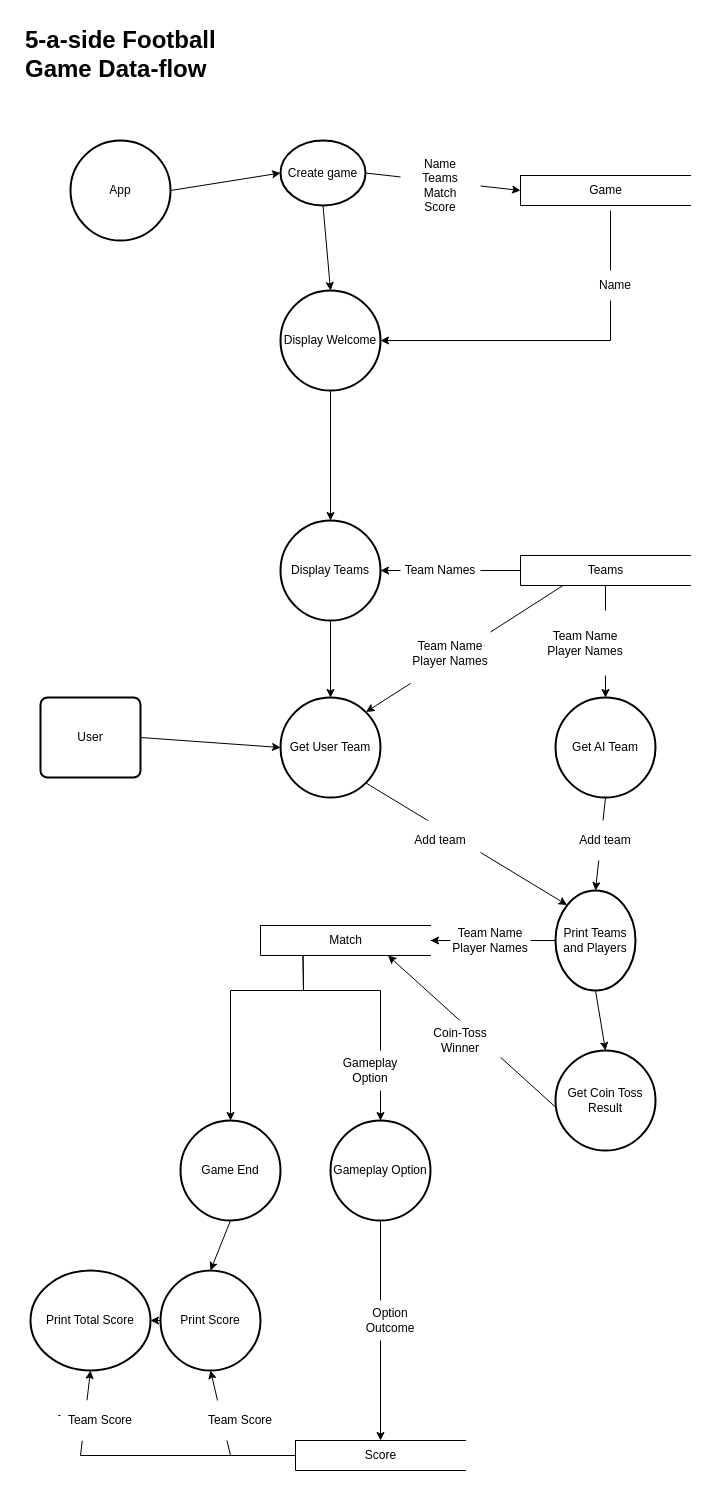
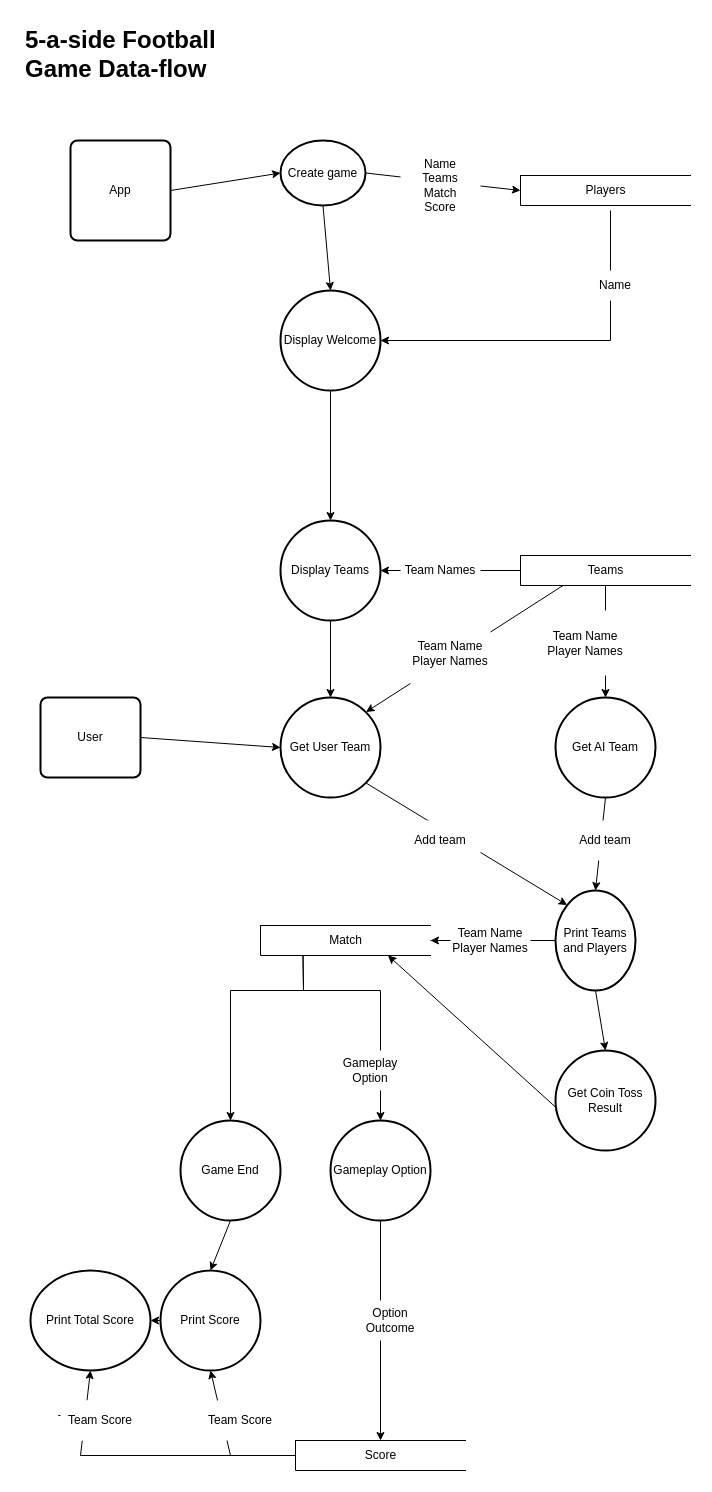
- <mxCell id="3" value="App" style="ellipse;whiteSpace=wrap;html=1;absoluteArcSize=1;arcSize=14;strokeWidth=2;" parent="1" vertex="1"><mxGeometry x="70" y="140" width="100" height="100" as="geometry" /></mxCell>
+ <mxCell id="3" value="App" style="rounded=1;whiteSpace=wrap;html=1;absoluteArcSize=1;arcSize=14;strokeWidth=2;" parent="1" vertex="1"><mxGeometry x="70" y="140" width="100" height="100" as="geometry" /></mxCell>
- <mxCell id="6" value="Game" style="html=1;dashed=0;whitespace=wrap;shape=partialRectangle;right=0;" parent="1" vertex="1"><mxGeometry x="520" y="175" width="170" height="30" as="geometry" /></mxCell>
+ <mxCell id="6" value="Players" style="html=1;dashed=0;whitespace=wrap;shape=partialRectangle;right=0;" parent="1" vertex="1"><mxGeometry x="520" y="175" width="170" height="30" as="geometry" /></mxCell>
- <mxCell id="38" value="Coin-Toss Winner" style="text;html=1;strokeColor=none;fillColor=default;align=center;verticalAlign=middle;whiteSpace=wrap;rounded=0;" parent="1" vertex="1"><mxGeometry x="420" y="1020" width="80" height="40" as="geometry" /></mxCell>
